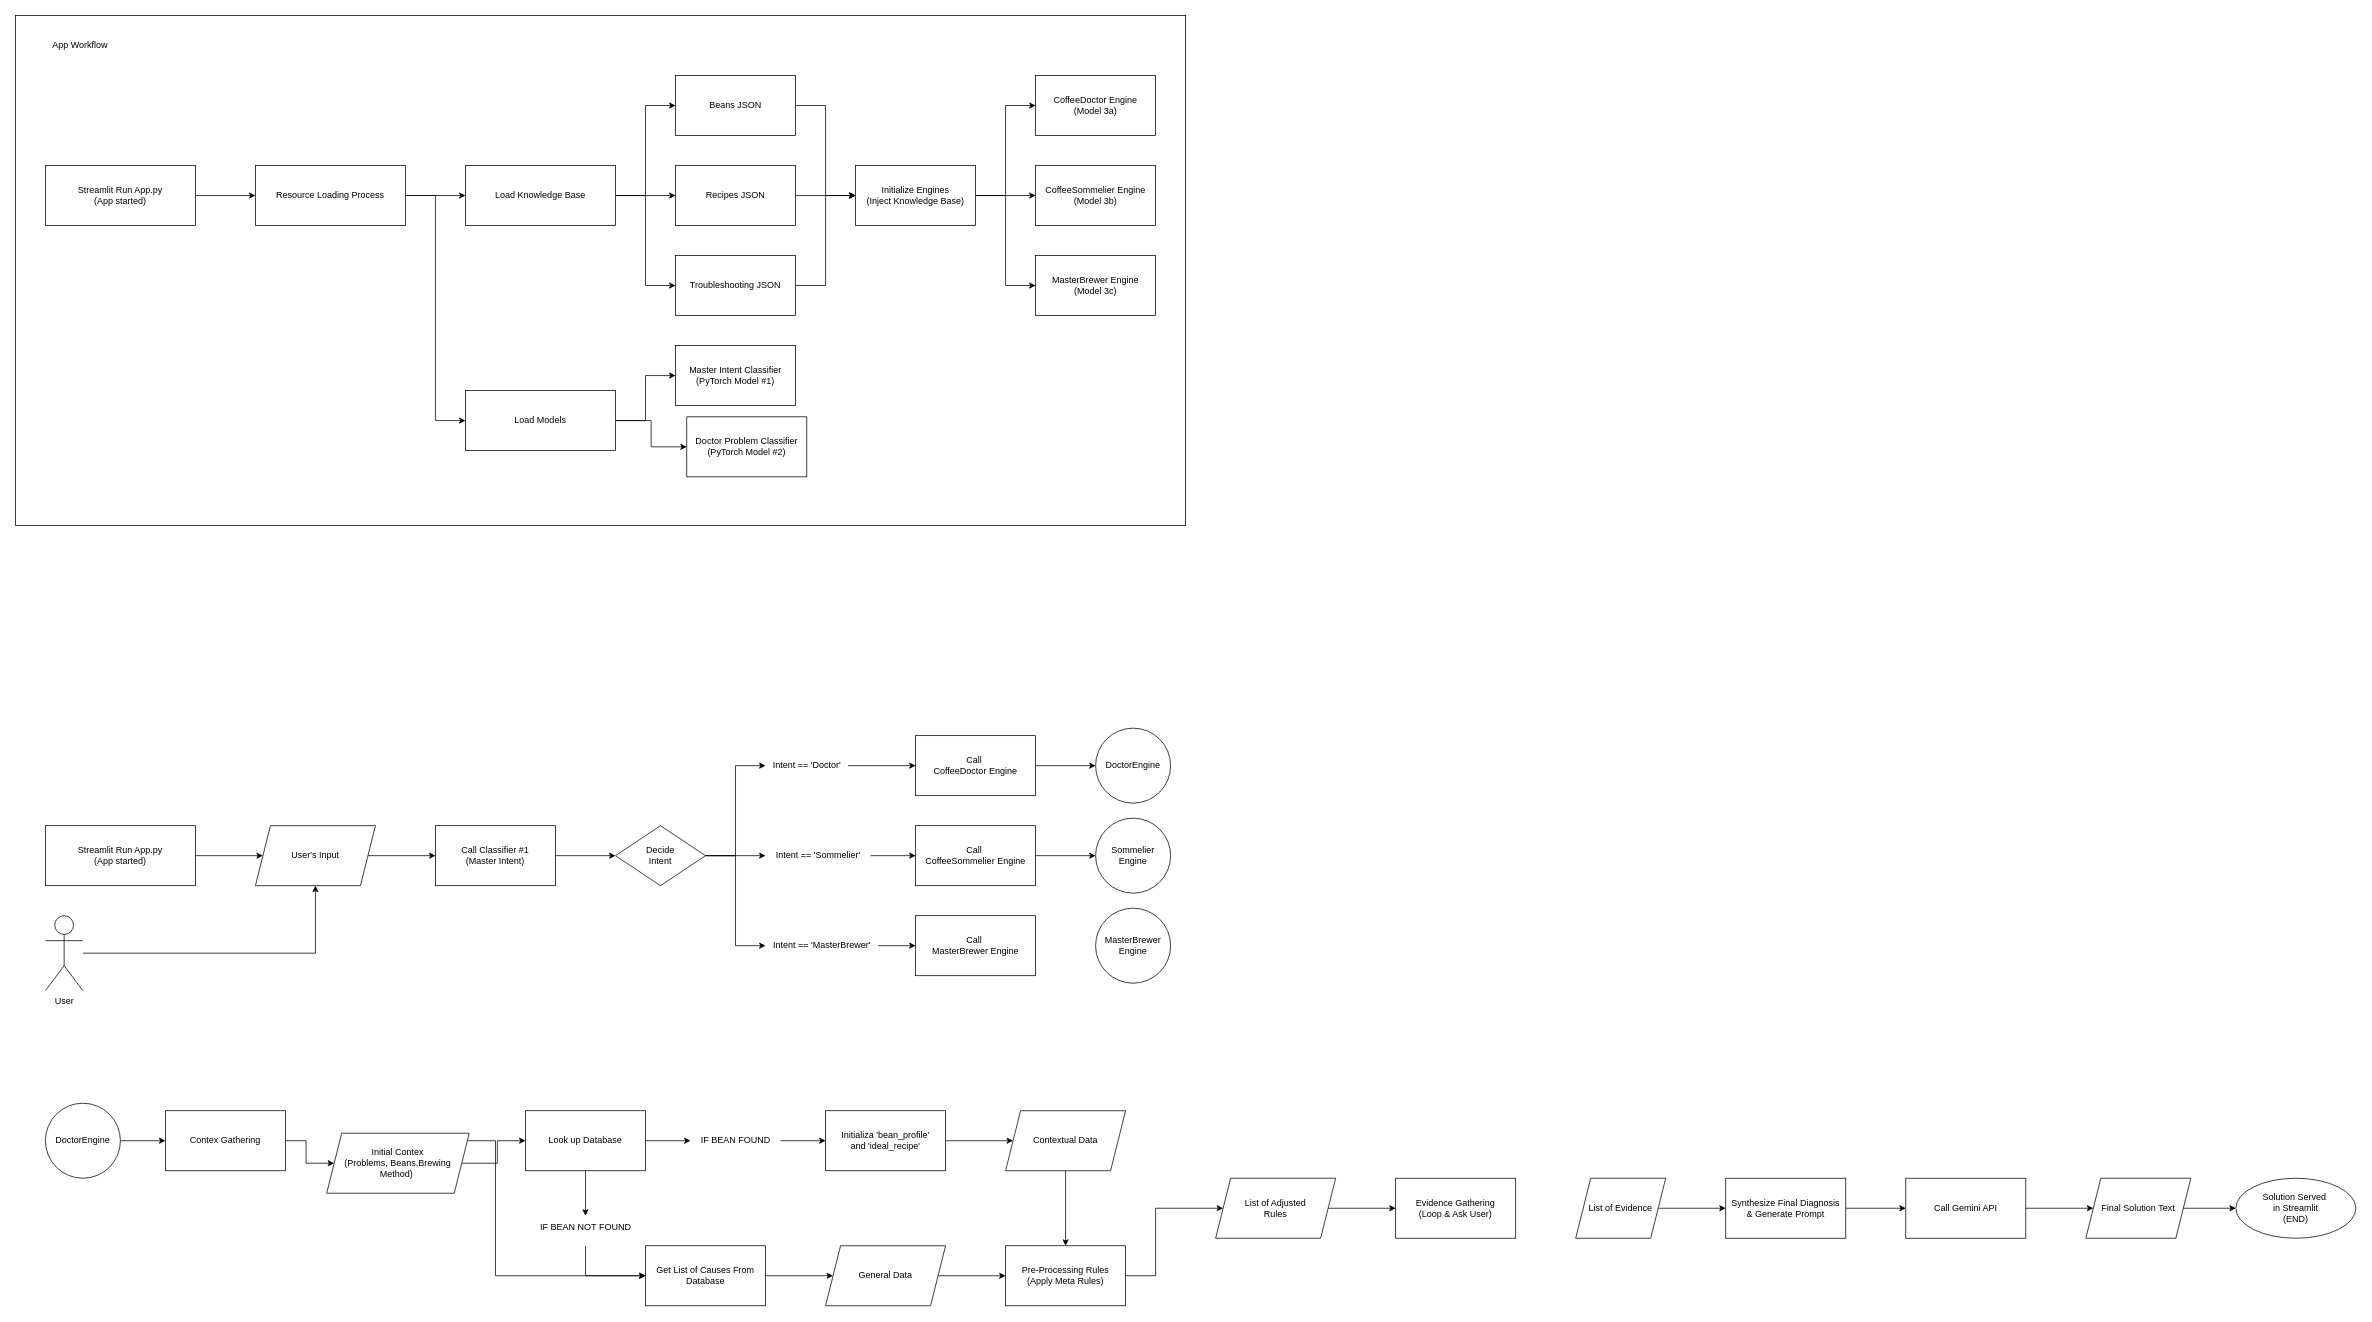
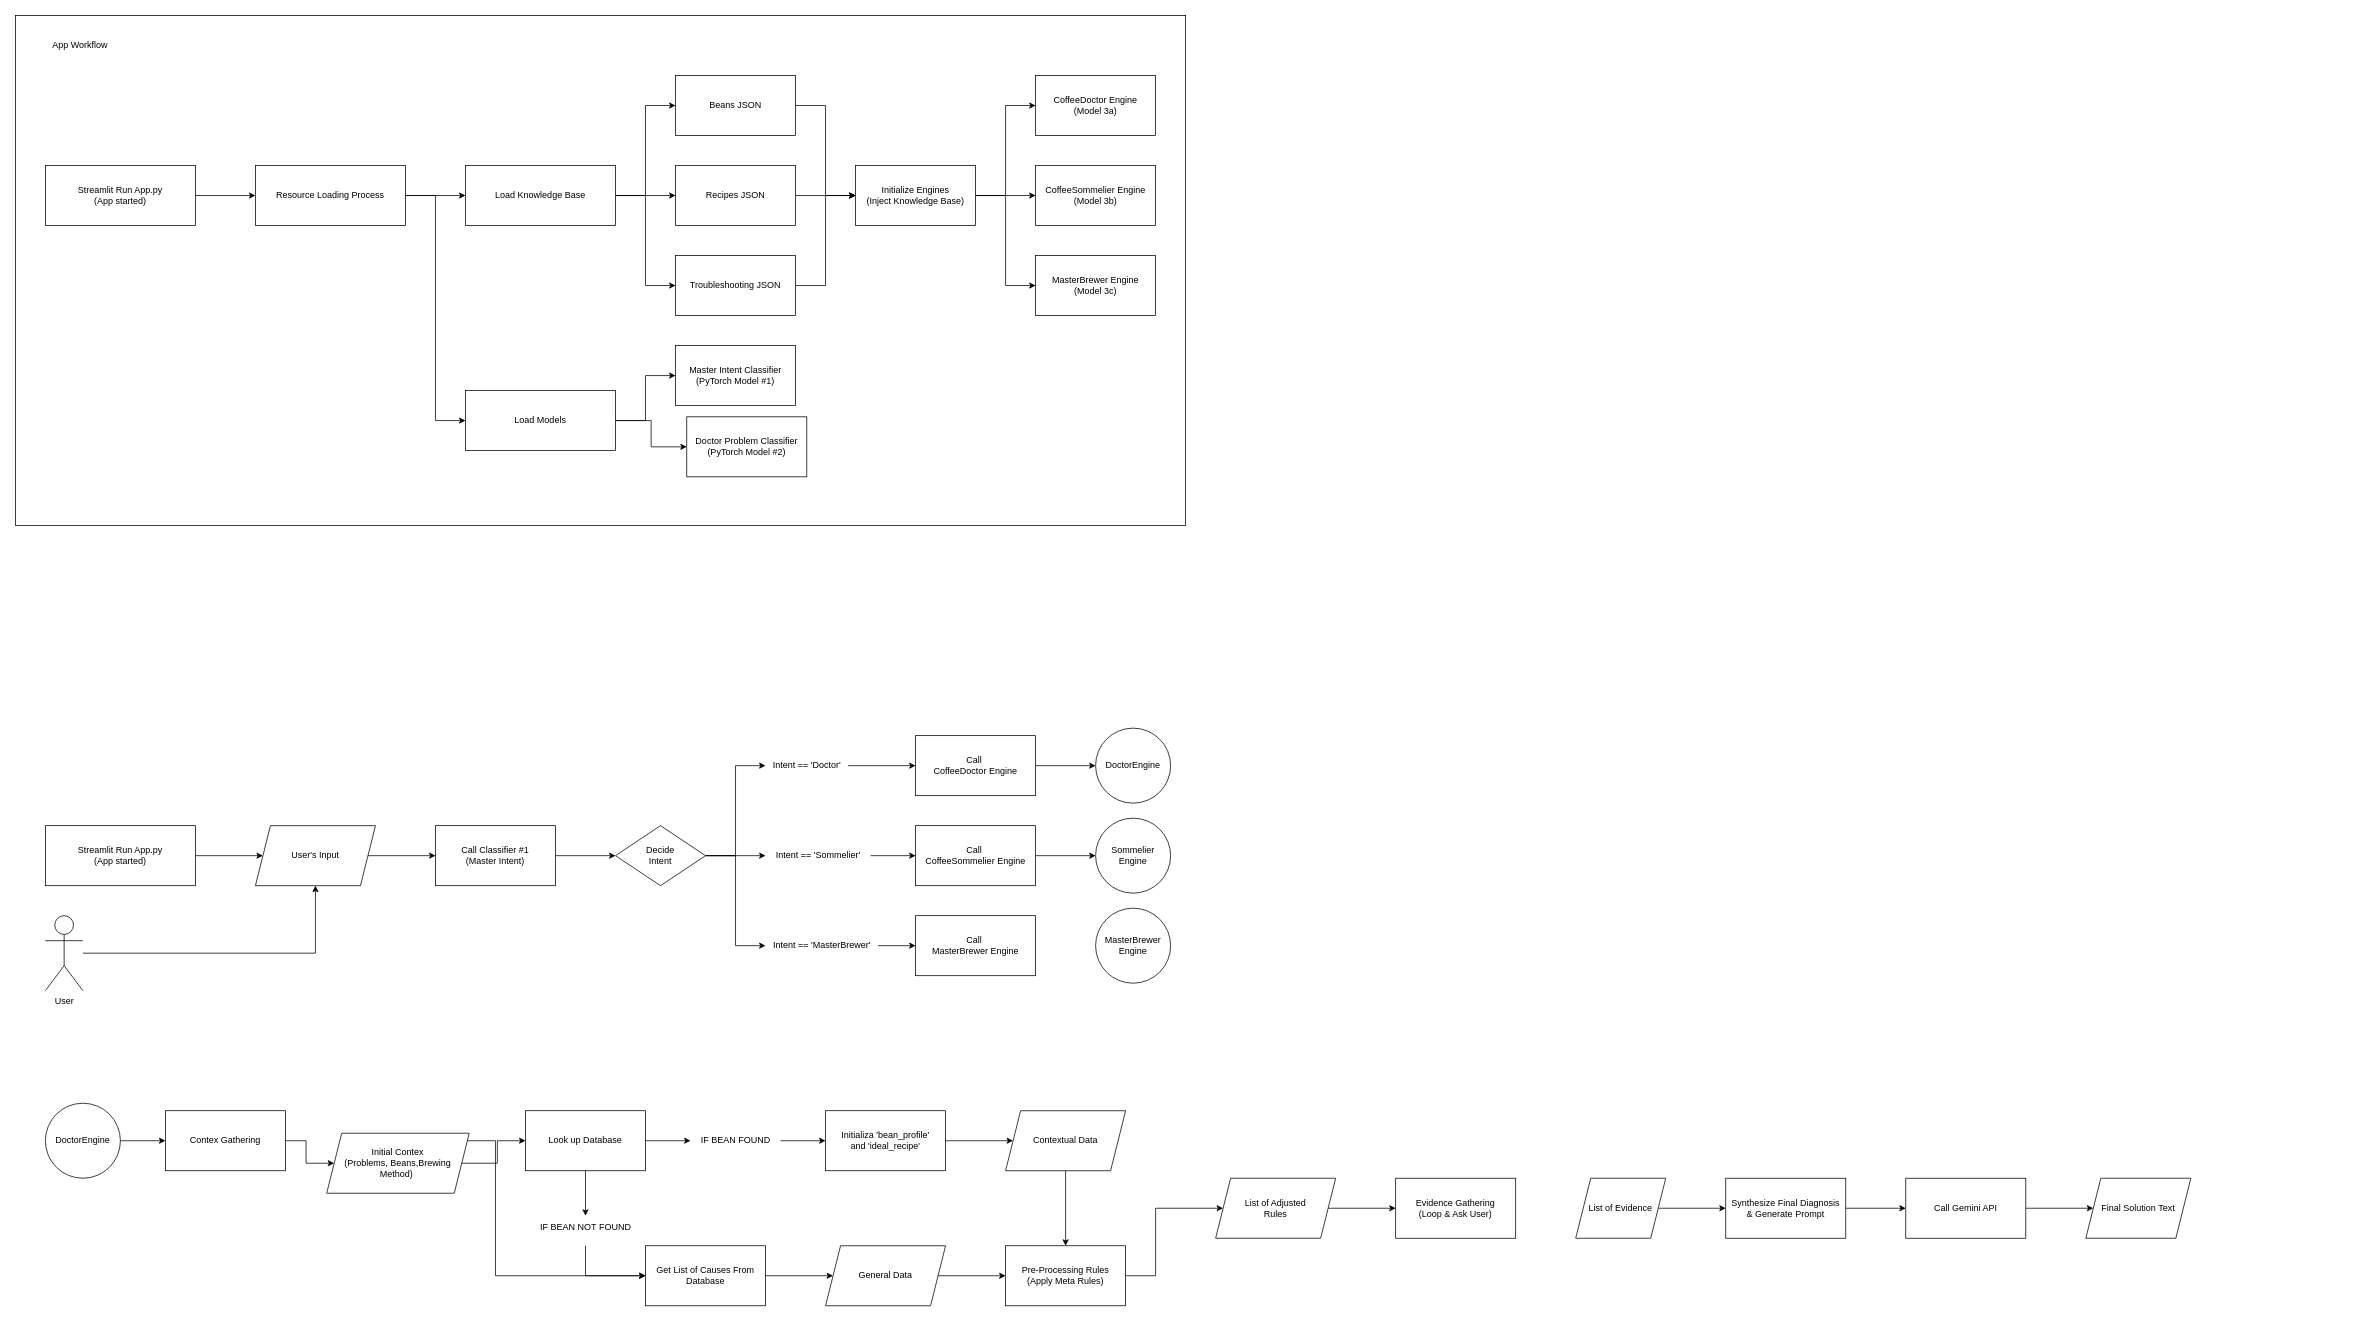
- <mxCell id="90" style="edgeStyle=orthogonalEdgeStyle;rounded=0;orthogonalLoop=1;jettySize=auto;html=1;entryX=0;entryY=0.5;entryDx=0;entryDy=0;" parent="1" source="91" target="92" edge="1"><mxGeometry relative="1" as="geometry" /></mxCell>
- <mxCell id="92" value="Solution Served&amp;nbsp;&lt;div&gt;in Streamlit&lt;div&gt;(END)&lt;/div&gt;&lt;/div&gt;" style="ellipse;whiteSpace=wrap;html=1;" parent="1" vertex="1"><mxGeometry x="2980" y="1570" width="160" height="80" as="geometry" /></mxCell>
